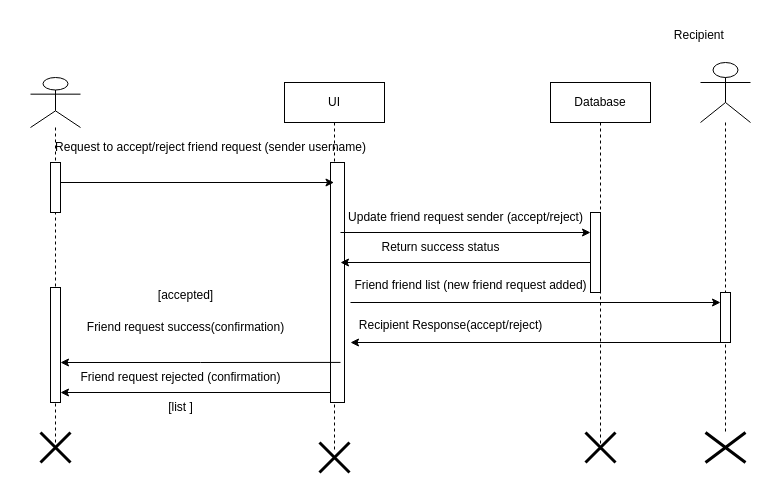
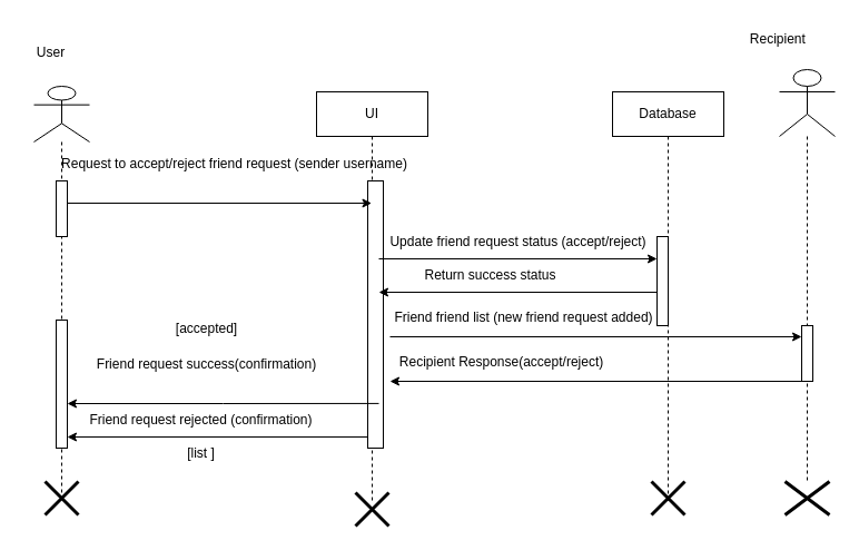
+ <mxCell id="18" value="User" style="text;html=1;align=center;verticalAlign=middle;resizable=0;points=[];autosize=1;strokeColor=none;fillColor=none;" parent="1" vertex="1"><mxGeometry x="20" y="32" width="50" height="30" as="geometry" /></mxCell>
- <mxCell id="2" value="Update friend request sender (accept/reject)" style="text;html=1;align=center;verticalAlign=middle;resizable=0;points=[];autosize=1;strokeColor=none;fillColor=none;" parent="1" vertex="1"><mxGeometry x="340" y="202" width="250" height="30" as="geometry" /></mxCell>
+ <mxCell id="2" value="Update friend request status (accept/reject)" style="text;html=1;align=center;verticalAlign=middle;resizable=0;points=[];autosize=1;strokeColor=none;fillColor=none;" parent="1" vertex="1"><mxGeometry x="340" y="202" width="250" height="30" as="geometry" /></mxCell>
